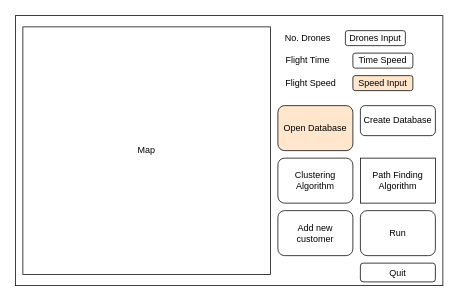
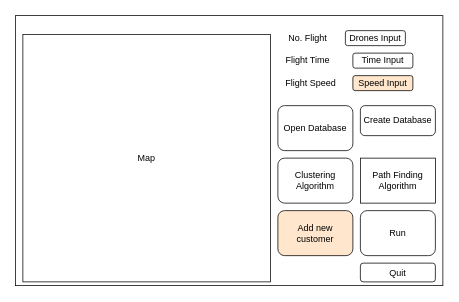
- <mxCell id="6" value="No. Drones" style="text;html=1;strokeColor=none;fillColor=none;align=center;verticalAlign=middle;whiteSpace=wrap;rounded=0;" vertex="1" parent="1"><mxGeometry x="370" y="40" width="80" height="20" as="geometry" /></mxCell>
+ <mxCell id="6" value="No. Flight" style="text;html=1;strokeColor=none;fillColor=none;align=center;verticalAlign=middle;whiteSpace=wrap;rounded=0;" vertex="1" parent="1"><mxGeometry x="370" y="40" width="80" height="20" as="geometry" /></mxCell>
- <mxCell id="9" value="Time Speed" style="rounded=1;whiteSpace=wrap;html=1;" vertex="1" parent="1"><mxGeometry x="470" y="70" width="80" height="20" as="geometry" /></mxCell>
+ <mxCell id="9" value="Time Input" style="rounded=1;whiteSpace=wrap;html=1;" vertex="1" parent="1"><mxGeometry x="470" y="70" width="80" height="20" as="geometry" /></mxCell>
- <mxCell id="11" value="Open Database" style="rounded=1;whiteSpace=wrap;html=1;fillColor=#ffe6cc;" vertex="1" parent="1"><mxGeometry x="370" y="140" width="100" height="60" as="geometry" /></mxCell>
+ <mxCell id="11" value="Open Database" style="rounded=1;whiteSpace=wrap;html=1;" vertex="1" parent="1"><mxGeometry x="370" y="140" width="100" height="60" as="geometry" /></mxCell>
- <mxCell id="3" value="Map" style="whiteSpace=wrap;html=1;aspect=fixed;" vertex="1" parent="1"><mxGeometry x="30" y="35" width="330" height="330" as="geometry" /></mxCell>
+ <mxCell id="3" value="Map" style="whiteSpace=wrap;html=1;aspect=fixed;" vertex="1" parent="1"><mxGeometry x="30" y="45" width="330" height="330" as="geometry" /></mxCell>
- <mxCell id="16" value="Add new customer" style="rounded=1;whiteSpace=wrap;html=1;" vertex="1" parent="1"><mxGeometry x="370" y="280" width="100" height="60" as="geometry" /></mxCell>
+ <mxCell id="16" value="Add new customer" style="rounded=1;whiteSpace=wrap;html=1;fillColor=#ffe6cc;" vertex="1" parent="1"><mxGeometry x="370" y="280" width="100" height="60" as="geometry" /></mxCell>
